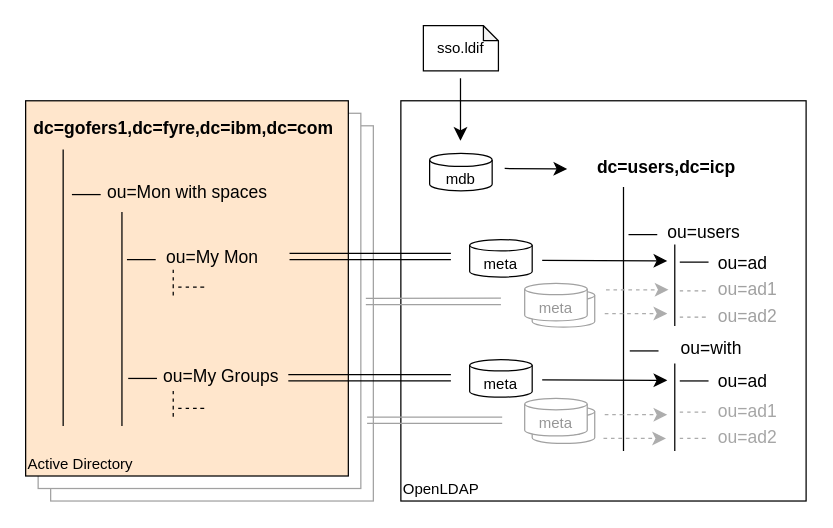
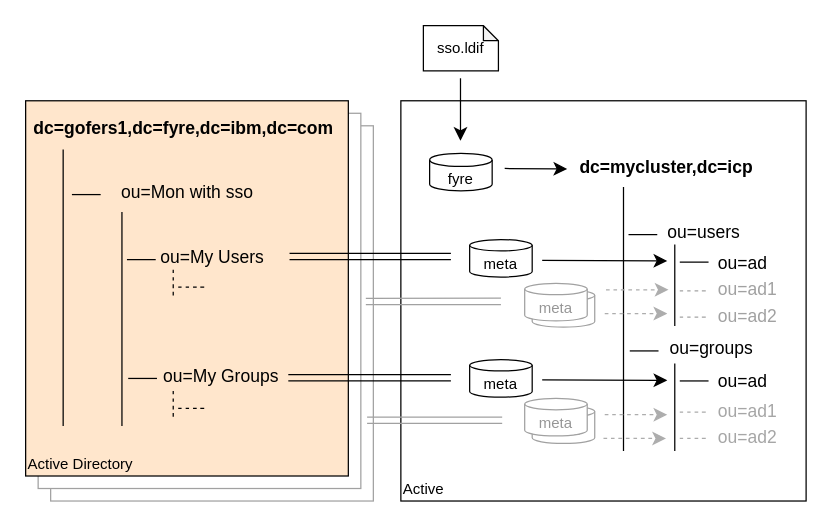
- <mxCell id="19" value="dc=users,dc=icp" style="text;html=1;align=center;verticalAlign=middle;resizable=0;points=[];autosize=1;strokeColor=none;fillColor=none;hachureGap=4;fontStyle=1;fontSize=14;" vertex="1" parent="1"><mxGeometry x="457" y="122" width="149" height="21" as="geometry" /></mxCell>
+ <mxCell id="19" value="dc=mycluster,dc=icp" style="text;html=1;align=center;verticalAlign=middle;resizable=0;points=[];autosize=1;strokeColor=none;fillColor=none;hachureGap=4;fontStyle=1;fontSize=14;" vertex="1" parent="1"><mxGeometry x="457" y="122" width="149" height="21" as="geometry" /></mxCell>
- <mxCell id="31" value="&lt;font style=&quot;font-size: 12px&quot;&gt;mdb&lt;/font&gt;" style="shape=cylinder3;whiteSpace=wrap;html=1;boundedLbl=1;backgroundOutline=1;size=5.259;hachureGap=4;fontSize=14;" vertex="1" parent="1"><mxGeometry x="343" y="122" width="50" height="30" as="geometry" /></mxCell>
+ <mxCell id="31" value="&lt;font style=&quot;font-size: 12px&quot;&gt;fyre&lt;/font&gt;" style="shape=cylinder3;whiteSpace=wrap;html=1;boundedLbl=1;backgroundOutline=1;size=5.259;hachureGap=4;fontSize=14;" vertex="1" parent="1"><mxGeometry x="343" y="122" width="50" height="30" as="geometry" /></mxCell>
- <mxCell id="8" value="ou=Mon with spaces" style="text;html=1;align=center;verticalAlign=middle;resizable=0;points=[];autosize=1;strokeColor=none;fillColor=none;hachureGap=4;fontStyle=0;fontSize=14;" vertex="1" parent="1"><mxGeometry x="80" y="142" width="138" height="21" as="geometry" /></mxCell>
+ <mxCell id="8" value="ou=Mon with sso" style="text;html=1;align=center;verticalAlign=middle;resizable=0;points=[];autosize=1;strokeColor=none;fillColor=none;hachureGap=4;fontStyle=0;fontSize=14;" vertex="1" parent="1"><mxGeometry x="80" y="142" width="138" height="21" as="geometry" /></mxCell>
- <mxCell id="9" value="ou=My Mon" style="text;html=1;align=center;verticalAlign=middle;resizable=0;points=[];autosize=1;strokeColor=none;fillColor=none;hachureGap=4;fontStyle=0;fontSize=14;" vertex="1" parent="1"><mxGeometry x="122" y="194" width="93" height="21" as="geometry" /></mxCell>
+ <mxCell id="9" value="ou=My Users" style="text;html=1;align=center;verticalAlign=middle;resizable=0;points=[];autosize=1;strokeColor=none;fillColor=none;hachureGap=4;fontStyle=0;fontSize=14;" vertex="1" parent="1"><mxGeometry x="122" y="194" width="93" height="21" as="geometry" /></mxCell>
- <mxCell id="21" value="ou=with" style="text;html=1;align=center;verticalAlign=middle;resizable=0;points=[];autosize=1;strokeColor=none;fillColor=none;hachureGap=4;fontStyle=0;fontSize=14;" vertex="1" parent="1"><mxGeometry x="529" y="267" width="77" height="21" as="geometry" /></mxCell>
+ <mxCell id="21" value="ou=groups" style="text;html=1;align=center;verticalAlign=middle;resizable=0;points=[];autosize=1;strokeColor=none;fillColor=none;hachureGap=4;fontStyle=0;fontSize=14;" vertex="1" parent="1"><mxGeometry x="529" y="267" width="77" height="21" as="geometry" /></mxCell>
- <mxCell id="5" value="OpenLDAP" style="rounded=0;whiteSpace=wrap;html=1;hachureGap=4;verticalAlign=bottom;align=left;" vertex="1" parent="1"><mxGeometry x="320" y="80" width="324" height="320" as="geometry" /></mxCell>
+ <mxCell id="5" value="Active" style="rounded=0;whiteSpace=wrap;html=1;hachureGap=4;verticalAlign=bottom;align=left;" vertex="1" parent="1"><mxGeometry x="320" y="80" width="324" height="320" as="geometry" /></mxCell>
